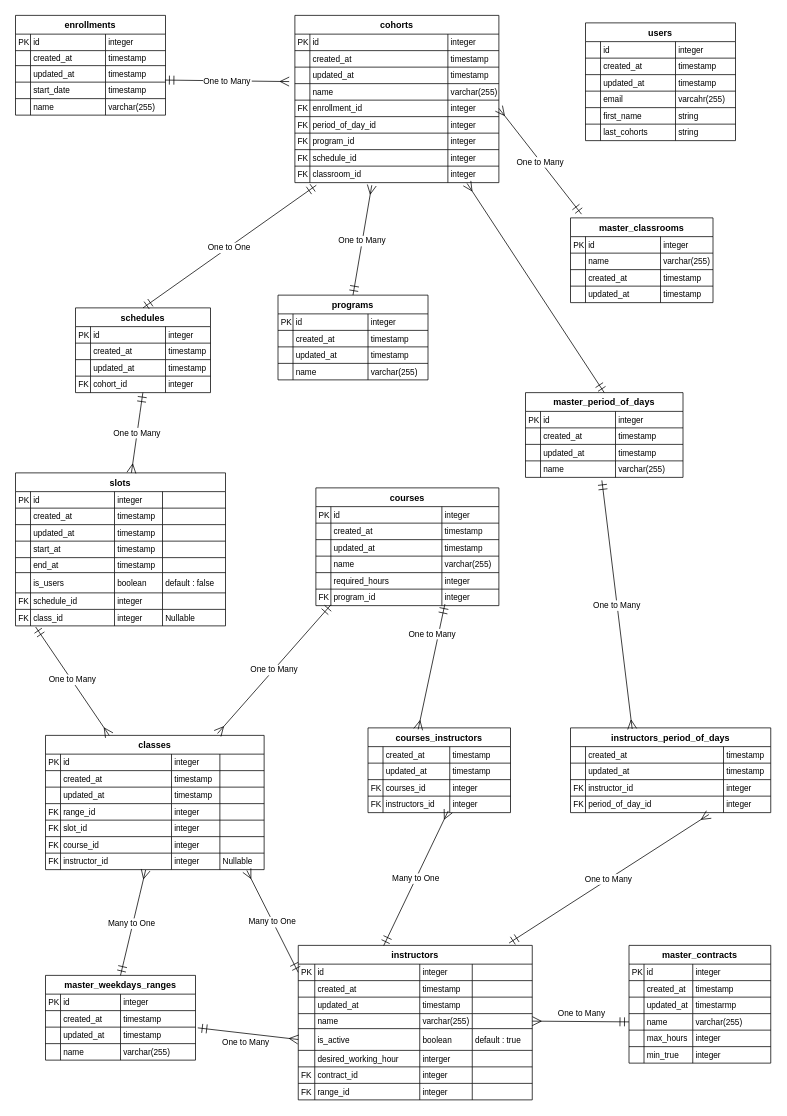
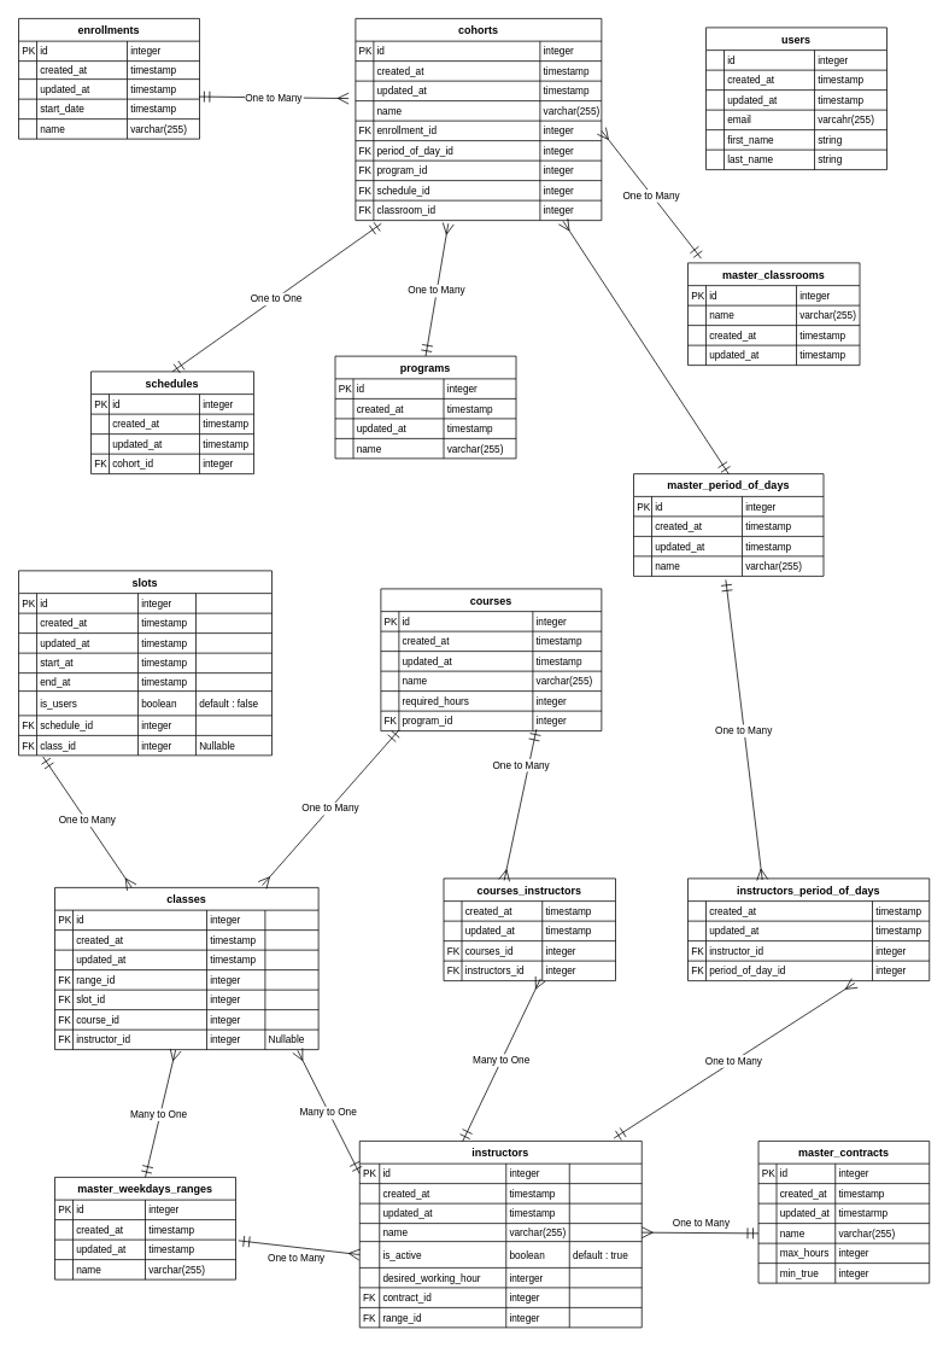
- <mxCell id="370" value="last_cohorts" style="shape=partialRectangle;connectable=0;fillColor=none;top=0;left=0;bottom=0;right=0;align=left;spacingLeft=2;overflow=hidden;fontSize=11;" vertex="1" parent="368"><mxGeometry x="20" width="100" height="22" as="geometry"><mxRectangle width="100" height="22" as="alternateBounds" /></mxGeometry></mxCell>
+ <mxCell id="370" value="last_name" style="shape=partialRectangle;connectable=0;fillColor=none;top=0;left=0;bottom=0;right=0;align=left;spacingLeft=2;overflow=hidden;fontSize=11;" vertex="1" parent="368"><mxGeometry x="20" width="100" height="22" as="geometry"><mxRectangle width="100" height="22" as="alternateBounds" /></mxGeometry></mxCell>
- <mxCell id="375" value="One to Many" style="curved=1;startArrow=ERmandOne;startSize=10;;endArrow=ERmany;endSize=10;;exitX=0.499;exitY=1;rounded=0;" edge="1" parent="1" source="77" target="94"><mxGeometry relative="1" as="geometry"><Array as="points" /></mxGeometry></mxCell>
